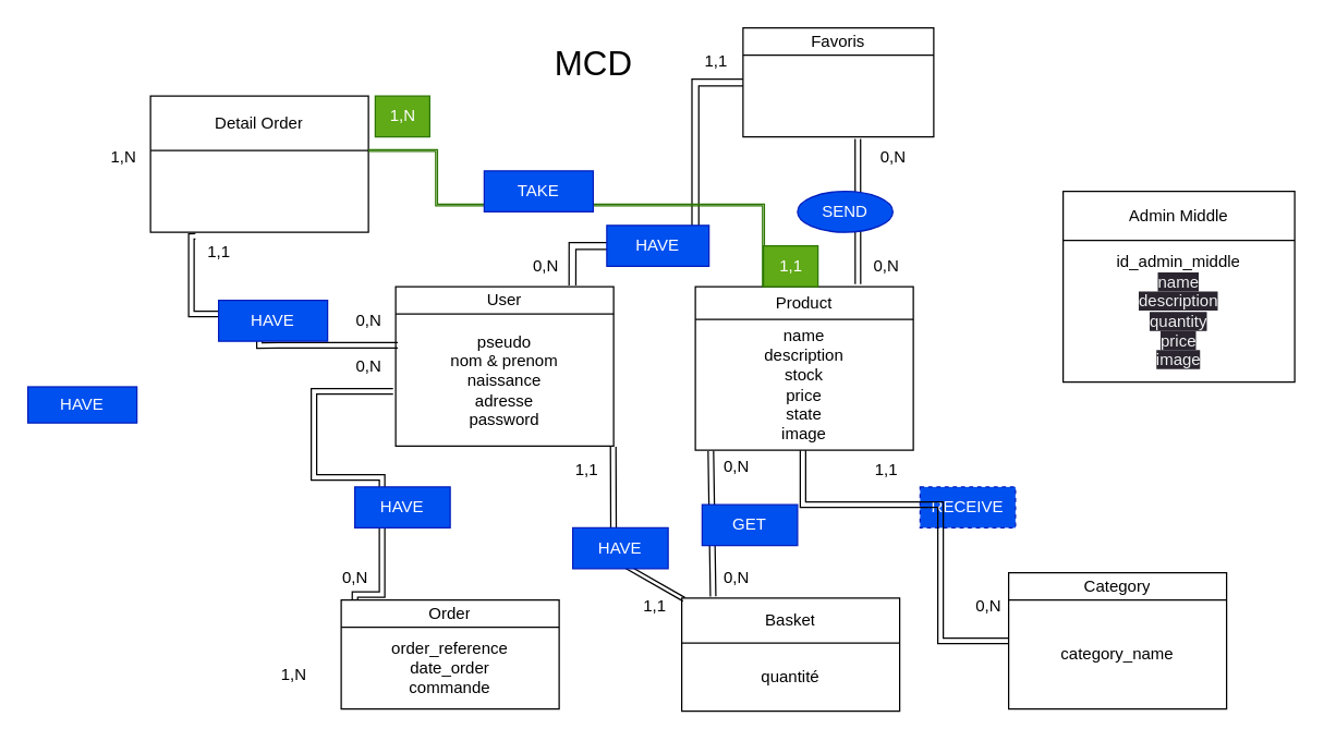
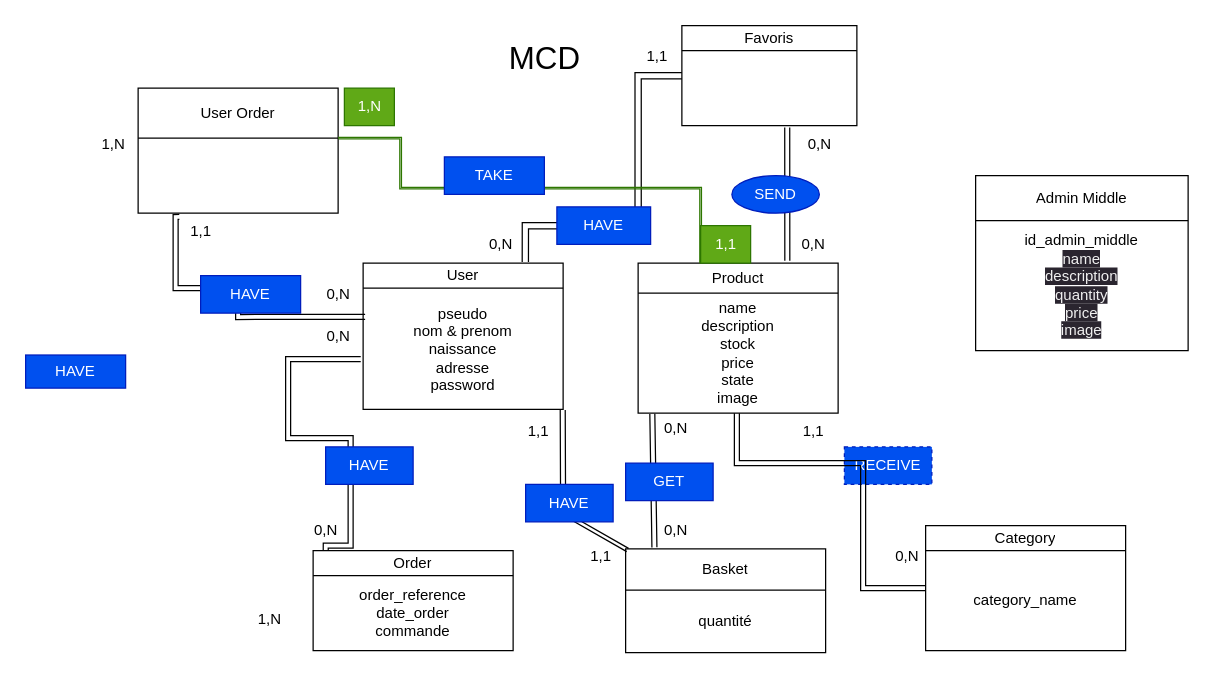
- <mxCell id="64" value="Detail Order" style="shape=partialRectangle;html=1;whiteSpace=wrap;connectable=0;overflow=hidden;fillColor=none;top=0;left=0;bottom=0;right=0;pointerEvents=1;" parent="63" vertex="1"><mxGeometry width="160" height="40" as="geometry"><mxRectangle width="160" height="40" as="alternateBounds" /></mxGeometry></mxCell>
+ <mxCell id="64" value="User Order" style="shape=partialRectangle;html=1;whiteSpace=wrap;connectable=0;overflow=hidden;fillColor=none;top=0;left=0;bottom=0;right=0;pointerEvents=1;" parent="63" vertex="1"><mxGeometry width="160" height="40" as="geometry"><mxRectangle width="160" height="40" as="alternateBounds" /></mxGeometry></mxCell>
- <mxCell id="47" value="GET" style="whiteSpace=wrap;html=1;shadow=0;fillColor=#0050ef;fontColor=#ffffff;strokeColor=#001DBC;" parent="1" vertex="1"><mxGeometry x="515" y="370" width="70" height="30" as="geometry" /></mxCell>
+ <mxCell id="47" value="GET" style="whiteSpace=wrap;html=1;shadow=0;fillColor=#0050ef;fontColor=#ffffff;strokeColor=#001DBC;" parent="1" vertex="1"><mxGeometry x="500" y="370" width="70" height="30" as="geometry" /></mxCell>
